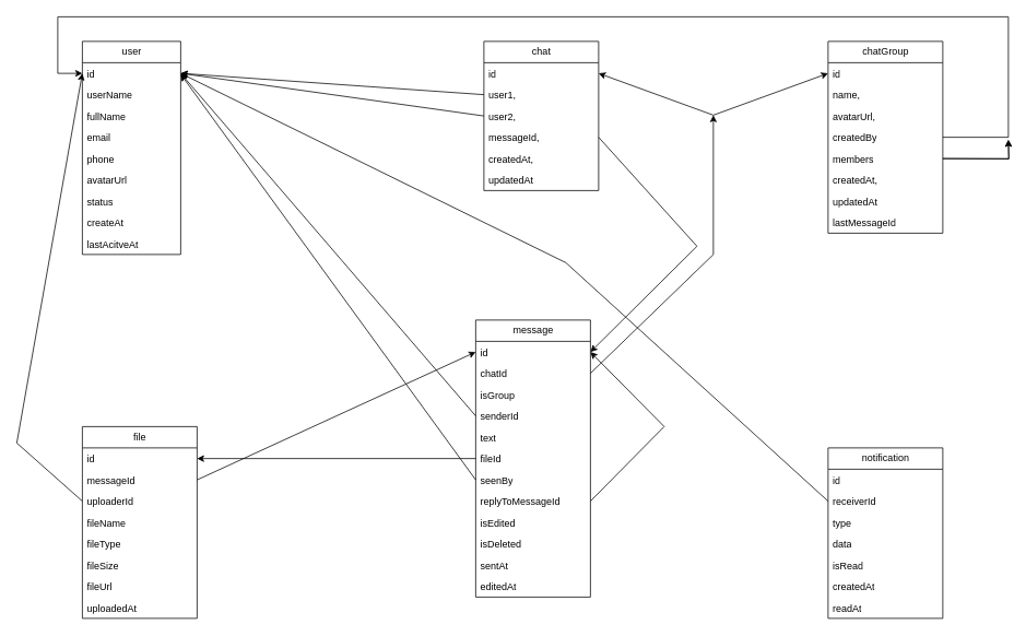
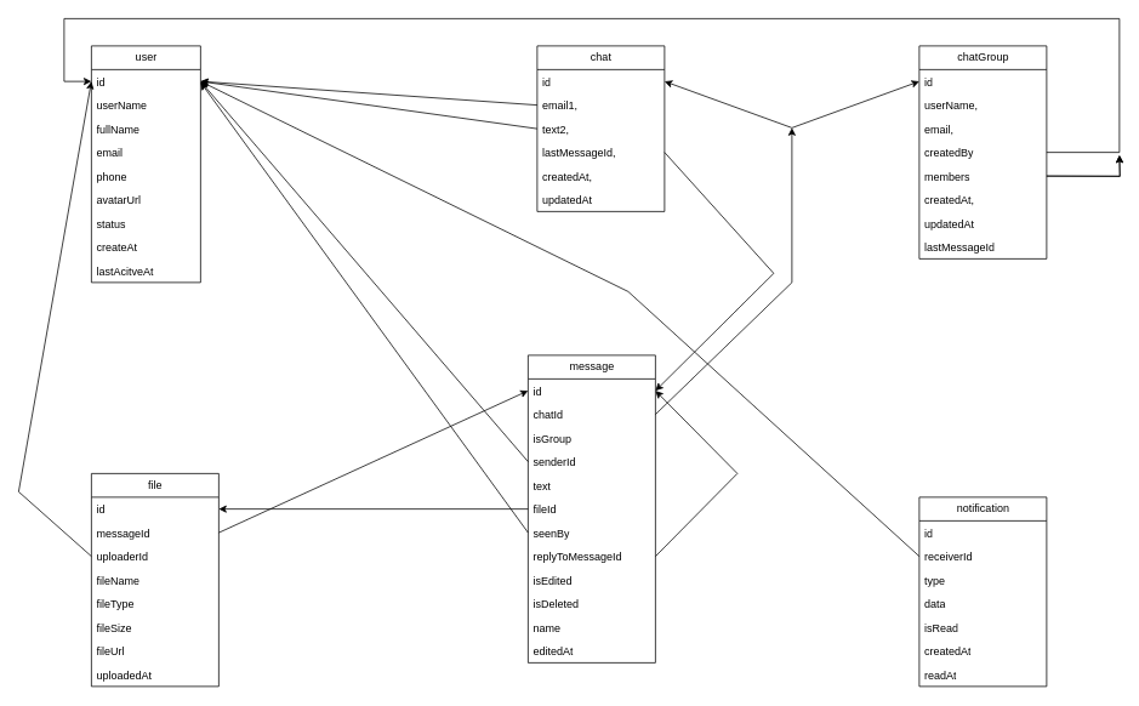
- <mxCell id="14" value="user1,&amp;nbsp;" style="text;strokeColor=none;fillColor=none;align=left;verticalAlign=top;spacingLeft=4;spacingRight=4;overflow=hidden;rotatable=0;points=[[0,0.5],[1,0.5]];portConstraint=eastwest;whiteSpace=wrap;html=1;" vertex="1" parent="12"><mxGeometry y="52" width="140" height="26" as="geometry" /></mxCell>
+ <mxCell id="14" value="email1,&amp;nbsp;" style="text;strokeColor=none;fillColor=none;align=left;verticalAlign=top;spacingLeft=4;spacingRight=4;overflow=hidden;rotatable=0;points=[[0,0.5],[1,0.5]];portConstraint=eastwest;whiteSpace=wrap;html=1;" vertex="1" parent="12"><mxGeometry y="52" width="140" height="26" as="geometry" /></mxCell>
- <mxCell id="29" value="name,&amp;nbsp;" style="text;strokeColor=none;fillColor=none;align=left;verticalAlign=top;spacingLeft=4;spacingRight=4;overflow=hidden;rotatable=0;points=[[0,0.5],[1,0.5]];portConstraint=eastwest;whiteSpace=wrap;html=1;" vertex="1" parent="27"><mxGeometry y="52" width="140" height="26" as="geometry" /></mxCell>
+ <mxCell id="29" value="userName,&amp;nbsp;" style="text;strokeColor=none;fillColor=none;align=left;verticalAlign=top;spacingLeft=4;spacingRight=4;overflow=hidden;rotatable=0;points=[[0,0.5],[1,0.5]];portConstraint=eastwest;whiteSpace=wrap;html=1;" vertex="1" parent="27"><mxGeometry y="52" width="140" height="26" as="geometry" /></mxCell>
- <mxCell id="15" value="user2,&amp;nbsp;" style="text;strokeColor=none;fillColor=none;align=left;verticalAlign=top;spacingLeft=4;spacingRight=4;overflow=hidden;rotatable=0;points=[[0,0.5],[1,0.5]];portConstraint=eastwest;whiteSpace=wrap;html=1;" vertex="1" parent="12"><mxGeometry y="78" width="140" height="26" as="geometry" /></mxCell>
+ <mxCell id="15" value="text2,&amp;nbsp;" style="text;strokeColor=none;fillColor=none;align=left;verticalAlign=top;spacingLeft=4;spacingRight=4;overflow=hidden;rotatable=0;points=[[0,0.5],[1,0.5]];portConstraint=eastwest;whiteSpace=wrap;html=1;" vertex="1" parent="12"><mxGeometry y="78" width="140" height="26" as="geometry" /></mxCell>
- <mxCell id="30" value="avatarUrl," style="text;strokeColor=none;fillColor=none;align=left;verticalAlign=top;spacingLeft=4;spacingRight=4;overflow=hidden;rotatable=0;points=[[0,0.5],[1,0.5]];portConstraint=eastwest;whiteSpace=wrap;html=1;" vertex="1" parent="27"><mxGeometry y="78" width="140" height="26" as="geometry" /></mxCell>
+ <mxCell id="30" value="email," style="text;strokeColor=none;fillColor=none;align=left;verticalAlign=top;spacingLeft=4;spacingRight=4;overflow=hidden;rotatable=0;points=[[0,0.5],[1,0.5]];portConstraint=eastwest;whiteSpace=wrap;html=1;" vertex="1" parent="27"><mxGeometry y="78" width="140" height="26" as="geometry" /></mxCell>
- <mxCell id="16" value="messageId,&amp;nbsp;" style="text;strokeColor=none;fillColor=none;align=left;verticalAlign=top;spacingLeft=4;spacingRight=4;overflow=hidden;rotatable=0;points=[[0,0.5],[1,0.5]];portConstraint=eastwest;whiteSpace=wrap;html=1;" vertex="1" parent="12"><mxGeometry y="104" width="140" height="26" as="geometry" /></mxCell>
+ <mxCell id="16" value="lastMessageId,&amp;nbsp;" style="text;strokeColor=none;fillColor=none;align=left;verticalAlign=top;spacingLeft=4;spacingRight=4;overflow=hidden;rotatable=0;points=[[0,0.5],[1,0.5]];portConstraint=eastwest;whiteSpace=wrap;html=1;" vertex="1" parent="12"><mxGeometry y="104" width="140" height="26" as="geometry" /></mxCell>
- <mxCell id="49" value="sentAt" style="text;strokeColor=none;fillColor=none;align=left;verticalAlign=top;spacingLeft=4;spacingRight=4;overflow=hidden;rotatable=0;points=[[0,0.5],[1,0.5]];portConstraint=eastwest;whiteSpace=wrap;html=1;" vertex="1" parent="38"><mxGeometry y="286" width="140" height="26" as="geometry" /></mxCell>
+ <mxCell id="49" value="name" style="text;strokeColor=none;fillColor=none;align=left;verticalAlign=top;spacingLeft=4;spacingRight=4;overflow=hidden;rotatable=0;points=[[0,0.5],[1,0.5]];portConstraint=eastwest;whiteSpace=wrap;html=1;" vertex="1" parent="38"><mxGeometry y="286" width="140" height="26" as="geometry" /></mxCell>
